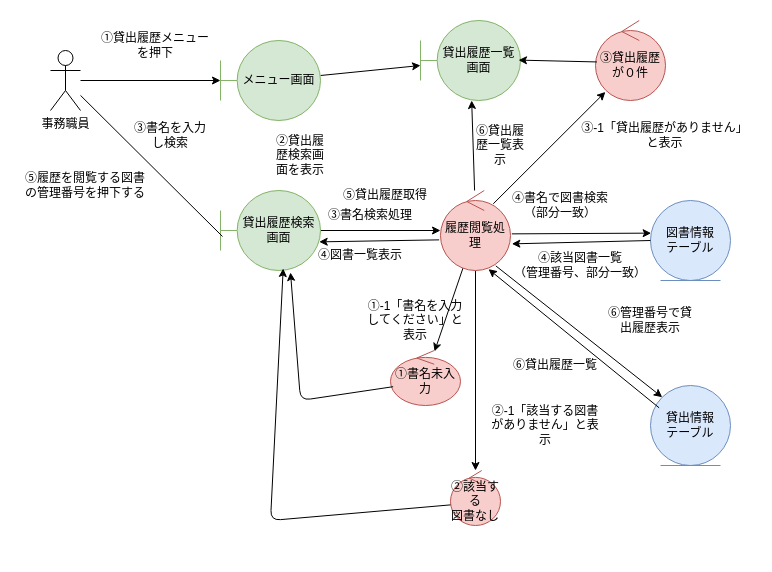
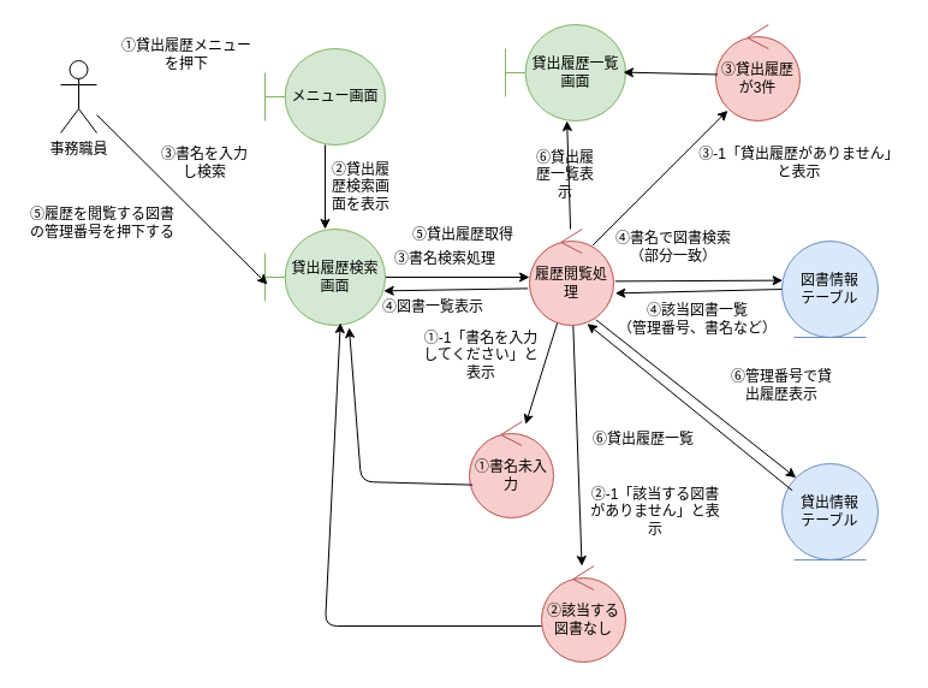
- <mxCell id="39" value="③貸出履歴が０件" style="ellipse;shape=umlControl;whiteSpace=wrap;html=1;fillColor=#f8cecc;strokeColor=#b85450;" parent="1" vertex="1"><mxGeometry x="595" y="20" width="70" height="80" as="geometry" /></mxCell>
+ <mxCell id="39" value="③貸出履歴が3件" style="ellipse;shape=umlControl;whiteSpace=wrap;html=1;fillColor=#f8cecc;strokeColor=#b85450;" parent="1" vertex="1"><mxGeometry x="595" y="20" width="70" height="80" as="geometry" /></mxCell>
- <mxCell id="4" value="" style="edgeStyle=none;html=1;" parent="1" source="5" target="8" edge="1"><mxGeometry relative="1" as="geometry" /></mxCell>
+ <mxCell id="4" value="" style="edgeStyle=none;html=1;" parent="1" source="5" target="7" edge="1"><mxGeometry relative="1" as="geometry" /></mxCell>
- <mxCell id="2" value="" style="edgeStyle=none;html=1;" parent="1" source="3" target="5" edge="1"><mxGeometry relative="1" as="geometry" /></mxCell>
- <mxCell id="38" value="➅貸出履歴一覧表示" style="text;html=1;align=center;verticalAlign=middle;whiteSpace=wrap;rounded=0;fontColor=#000000;" parent="1" vertex="1"><mxGeometry x="470" y="130" width="60" height="30" as="geometry" /></mxCell>
+ <mxCell id="38" value="➅貸出履歴一覧表示" style="text;html=1;align=center;verticalAlign=middle;whiteSpace=wrap;rounded=0;fontColor=#000000;" parent="1" vertex="1"><mxGeometry x="440" y="130" width="60" height="30" as="geometry" /></mxCell>
- <mxCell id="11" value="" style="endArrow=none;html=1;entryX=0.02;entryY=0.575;entryDx=0;entryDy=0;entryPerimeter=0;" parent="1" source="3" target="7" edge="1"><mxGeometry width="50" height="50" relative="1" as="geometry"><mxPoint x="130" y="100" as="sourcePoint" /><mxPoint x="180" y="50" as="targetPoint" /></mxGeometry></mxCell>
+ <mxCell id="11" value="" style="endArrow=classic;html=1;entryX=0.02;entryY=0.575;entryDx=0;entryDy=0;entryPerimeter=0;" parent="1" source="3" target="7" edge="1"><mxGeometry width="50" height="50" relative="1" as="geometry"><mxPoint x="130" y="100" as="sourcePoint" /><mxPoint x="180" y="50" as="targetPoint" /></mxGeometry></mxCell>
- <mxCell id="23" value="④該当図書一覧&lt;div&gt;（管理番号、部分一致）&lt;/div&gt;" style="text;html=1;align=center;verticalAlign=middle;whiteSpace=wrap;rounded=0;" parent="1" vertex="1"><mxGeometry x="510" y="250" width="140" height="30" as="geometry" /></mxCell>
+ <mxCell id="23" value="④該当図書一覧&lt;div&gt;（管理番号、書名など）&lt;/div&gt;" style="text;html=1;align=center;verticalAlign=middle;whiteSpace=wrap;rounded=0;" parent="1" vertex="1"><mxGeometry x="510" y="250" width="140" height="30" as="geometry" /></mxCell>
- <mxCell id="24" value="①-1「書名を入力してください」と表示" style="text;html=1;align=center;verticalAlign=middle;whiteSpace=wrap;rounded=0;" parent="1" vertex="1"><mxGeometry x="365" y="305" width="100" height="30" as="geometry" /></mxCell>
+ <mxCell id="24" value="①-1「書名を入力してください」と表示" style="text;html=1;align=center;verticalAlign=middle;whiteSpace=wrap;rounded=0;" parent="1" vertex="1"><mxGeometry x="350" y="280" width="100" height="30" as="geometry" /></mxCell>
- <mxCell id="37" value="&lt;font style=&quot;color: rgb(0, 0, 0);&quot;&gt;➅貸出履歴一覧&lt;/font&gt;" style="text;html=1;align=center;verticalAlign=middle;whiteSpace=wrap;rounded=0;fontColor=#FF3333;" parent="1" vertex="1"><mxGeometry x="510" y="350" width="90" height="30" as="geometry" /></mxCell>
+ <mxCell id="37" value="&lt;font style=&quot;color: rgb(0, 0, 0);&quot;&gt;➅貸出履歴一覧&lt;/font&gt;" style="text;html=1;align=center;verticalAlign=middle;whiteSpace=wrap;rounded=0;fontColor=#FF3333;" parent="1" vertex="1"><mxGeometry x="490" y="350" width="90" height="30" as="geometry" /></mxCell>
- <mxCell id="18" value="①書名未入力" style="ellipse;shape=umlControl;whiteSpace=wrap;html=1;fillColor=#f8cecc;strokeColor=#b85450;" parent="1" vertex="1"><mxGeometry x="390" y="350" width="70" height="55" as="geometry" /></mxCell>
+ <mxCell id="18" value="①書名未入力" style="ellipse;shape=umlControl;whiteSpace=wrap;html=1;fillColor=#f8cecc;strokeColor=#b85450;" parent="1" vertex="1"><mxGeometry x="390" y="350" width="70" height="80" as="geometry" /></mxCell>
- <mxCell id="25" value="➁該当する&lt;div&gt;図書なし&lt;/div&gt;" style="ellipse;shape=umlControl;whiteSpace=wrap;html=1;fillColor=#f8cecc;strokeColor=#b85450;" parent="1" vertex="1"><mxGeometry x="450" y="470" width="50" height="55" as="geometry" /></mxCell>
+ <mxCell id="25" value="➁該当する&lt;div&gt;図書なし&lt;/div&gt;" style="ellipse;shape=umlControl;whiteSpace=wrap;html=1;fillColor=#f8cecc;strokeColor=#b85450;" parent="1" vertex="1"><mxGeometry x="450" y="470" width="70" height="80" as="geometry" /></mxCell>
